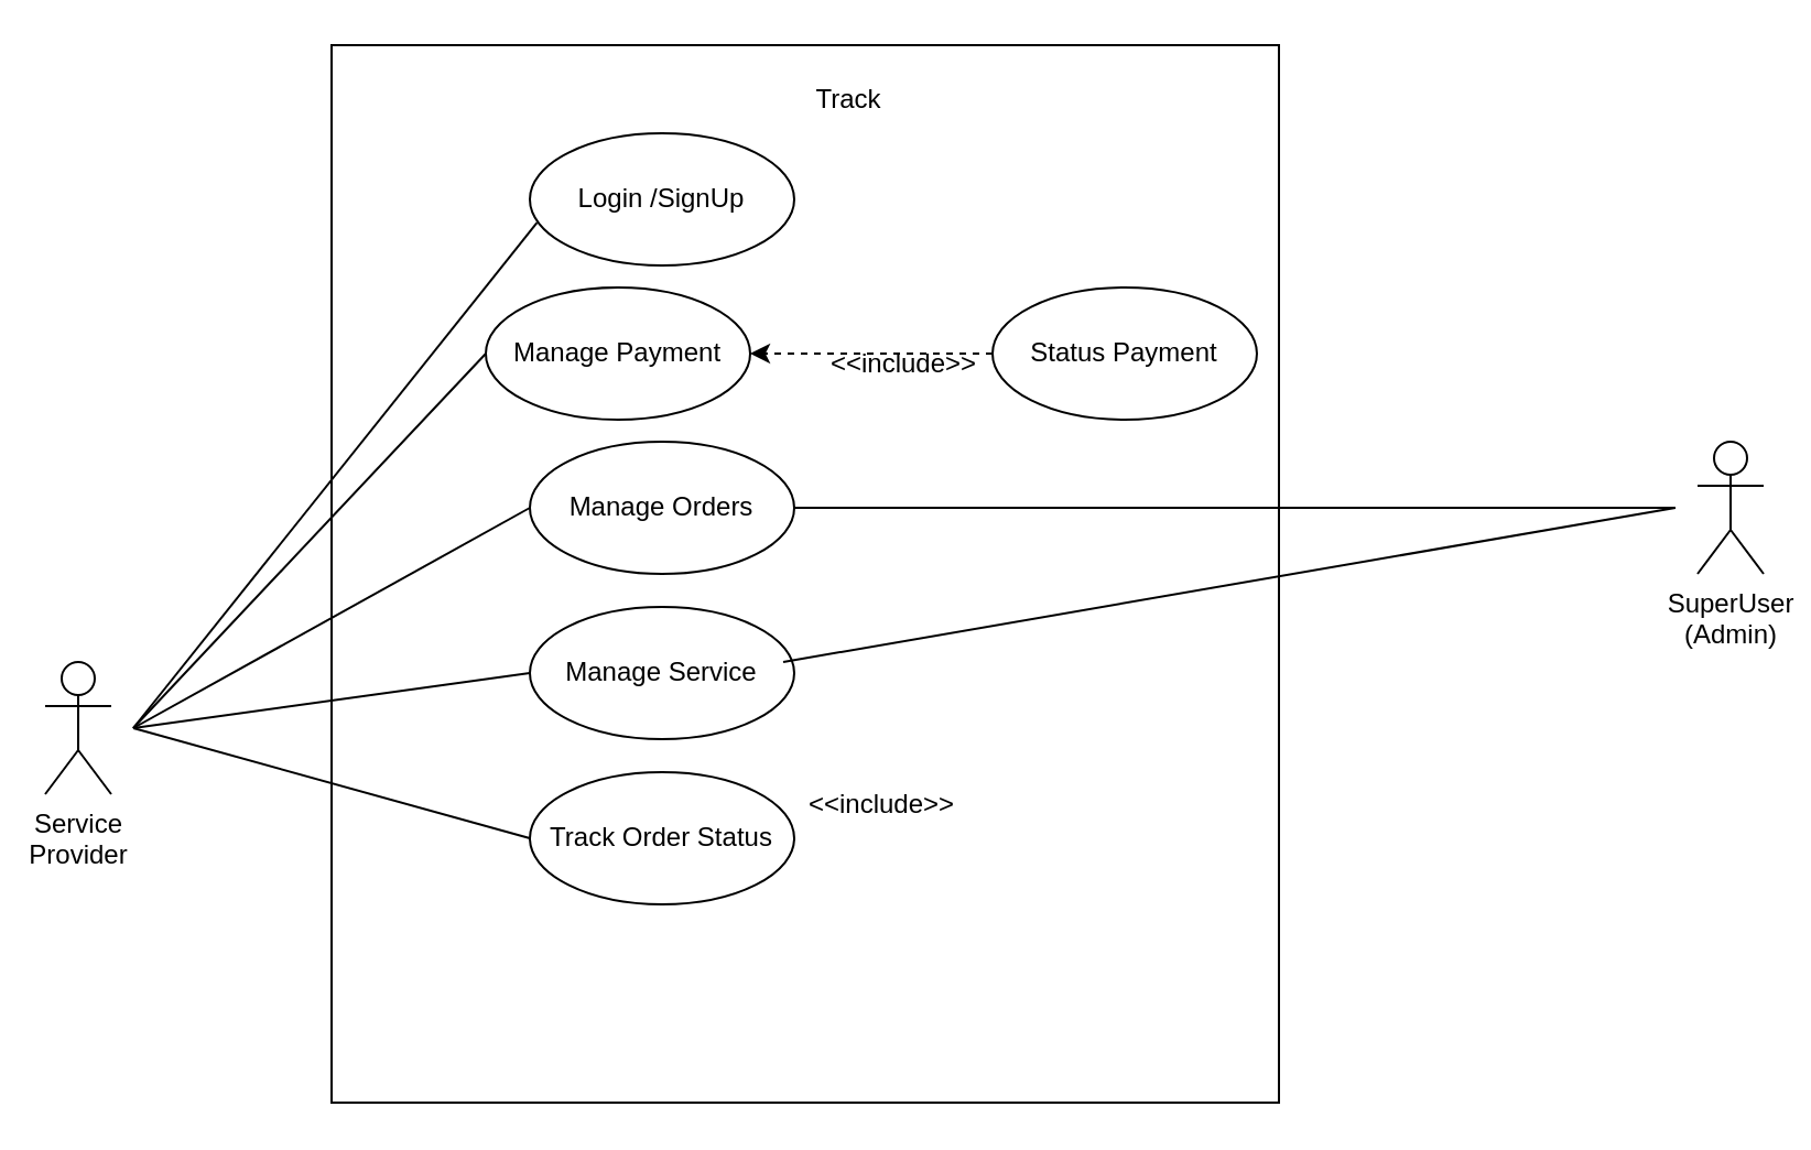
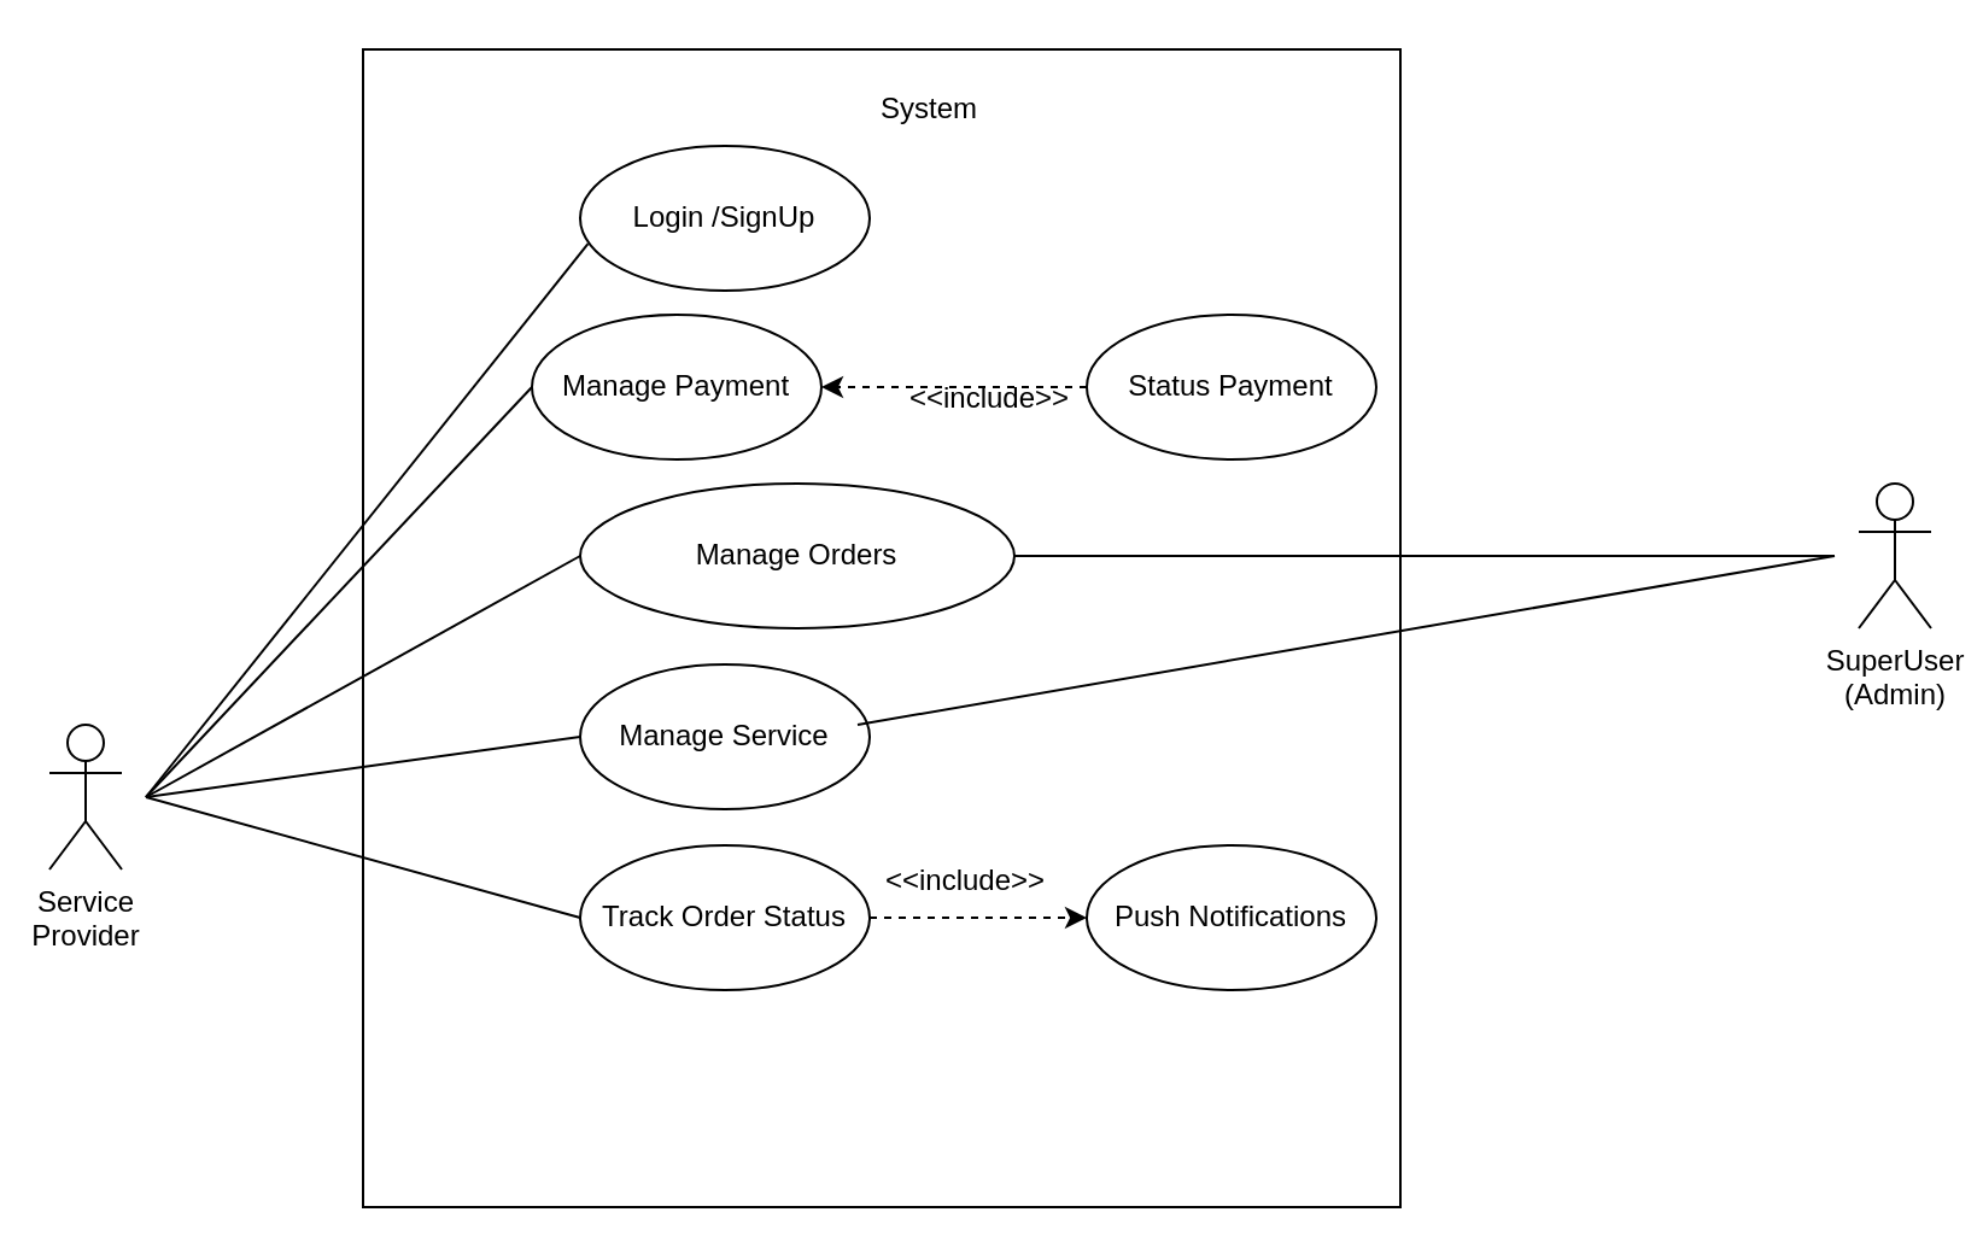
- <mxCell id="21" value="Track" style="text;html=1;strokeColor=none;fillColor=none;align=center;verticalAlign=middle;whiteSpace=wrap;rounded=0;" vertex="1" parent="1"><mxGeometry x="355" y="30" width="60" height="30" as="geometry" /></mxCell>
+ <mxCell id="21" value="System" style="text;html=1;strokeColor=none;fillColor=none;align=center;verticalAlign=middle;whiteSpace=wrap;rounded=0;" vertex="1" parent="1"><mxGeometry x="355" y="30" width="60" height="30" as="geometry" /></mxCell>
- <mxCell id="12" value="Manage Orders" style="ellipse;whiteSpace=wrap;html=1;" vertex="1" parent="1"><mxGeometry x="240" y="200" width="120" height="60" as="geometry" /></mxCell>
+ <mxCell id="12" value="Manage Orders" style="ellipse;whiteSpace=wrap;html=1;" vertex="1" parent="1"><mxGeometry x="240" y="200" width="180" height="60" as="geometry" /></mxCell>
+ <mxCell id="18" style="edgeStyle=orthogonalEdgeStyle;rounded=0;orthogonalLoop=1;jettySize=auto;html=1;dashed=1;" edge="1" parent="1" source="13" target="17"><mxGeometry x="180" y="-20" as="geometry"><mxPoint x="420" y="440" as="targetPoint" /></mxGeometry></mxCell>
+ <mxCell id="17" value="Push Notifications" style="ellipse;whiteSpace=wrap;html=1;" vertex="1" parent="1"><mxGeometry x="450" y="350" width="120" height="60" as="geometry" /></mxCell>
